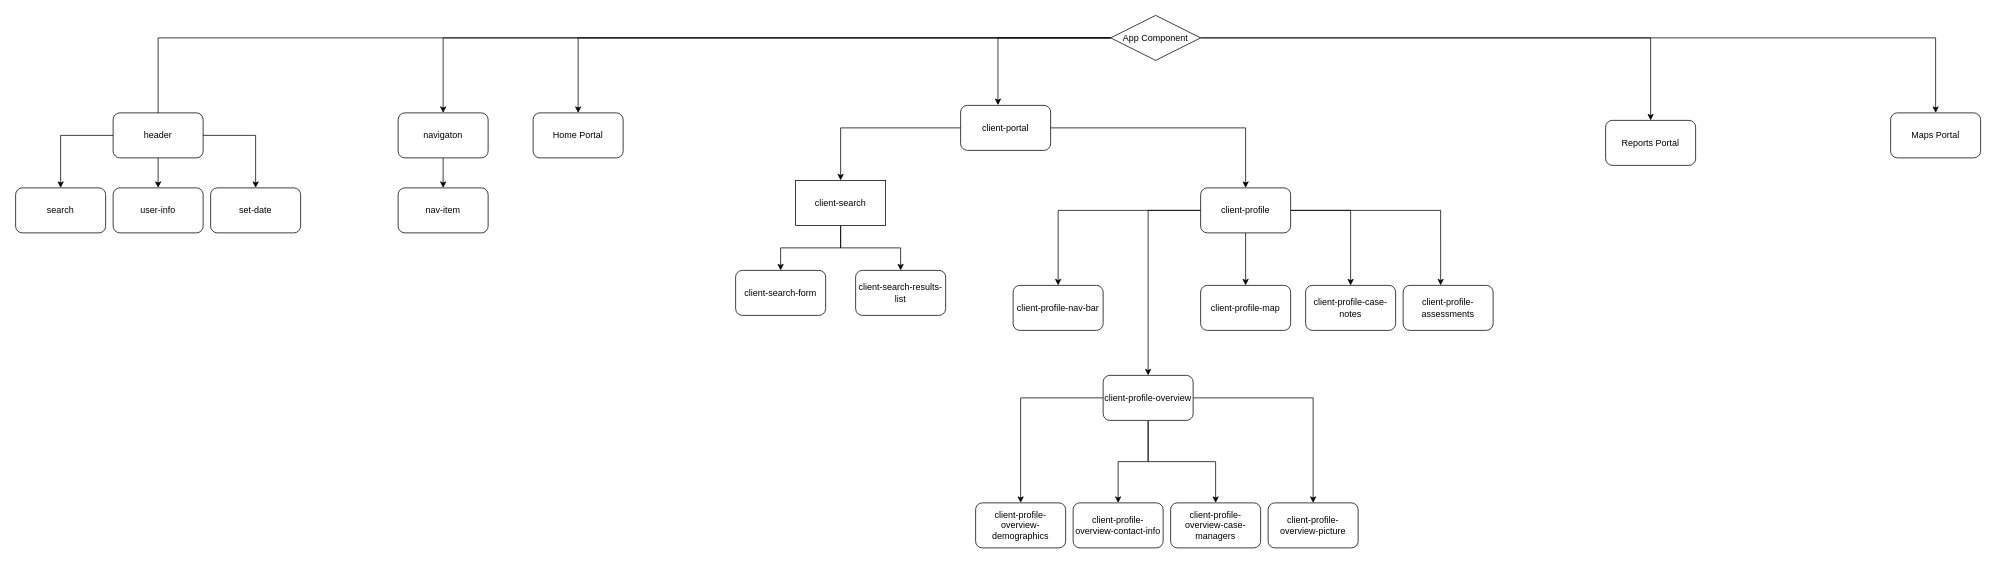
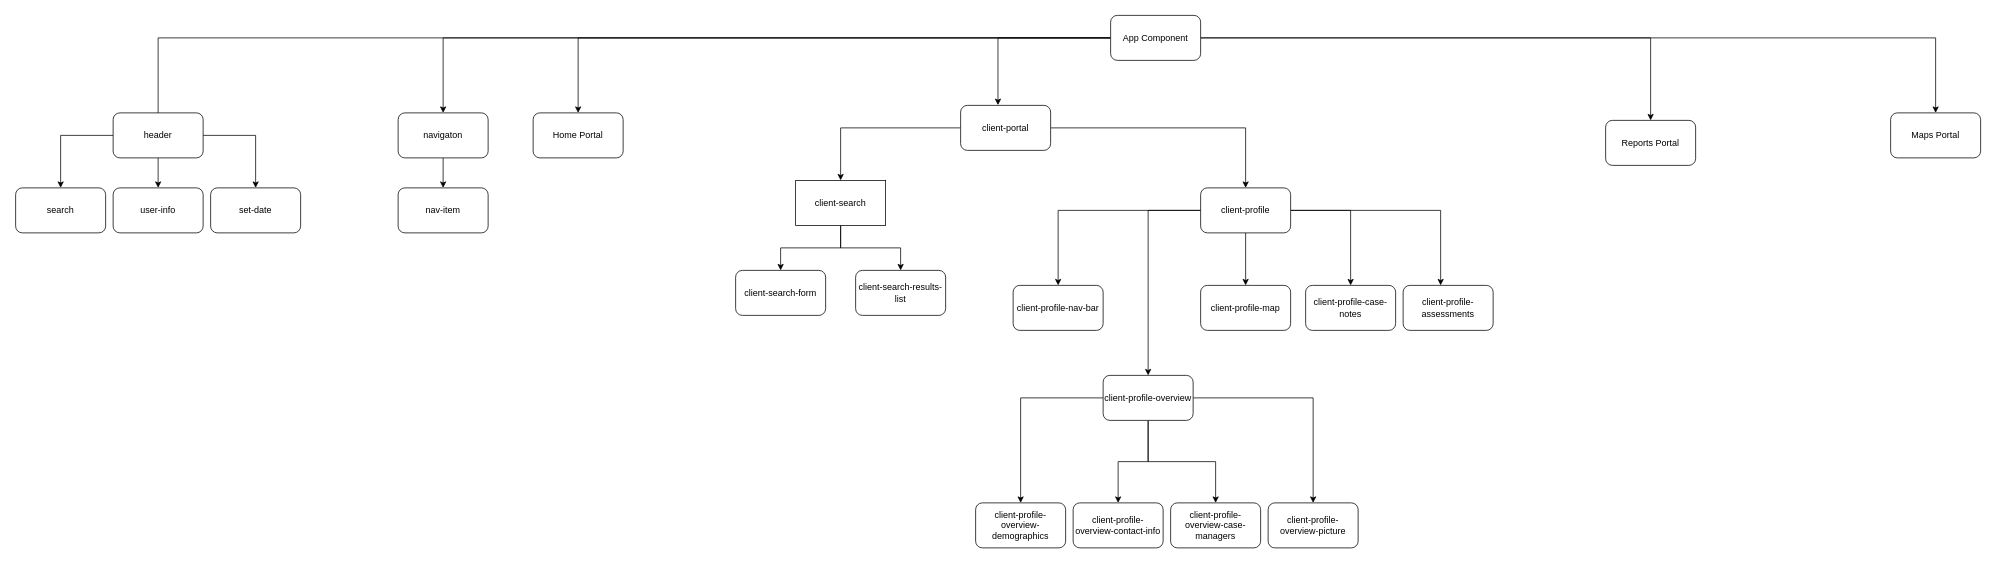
- <mxCell id="8" value="App Component" style="rhombus;whiteSpace=wrap;html=1;" vertex="1" parent="1"><mxGeometry x="1480" width="120" height="60" as="geometry" y="20" /></mxCell>
+ <mxCell id="8" value="App Component" style="rounded=1;whiteSpace=wrap;html=1;" vertex="1" parent="1"><mxGeometry x="1480" width="120" height="60" as="geometry" y="20" /></mxCell>
